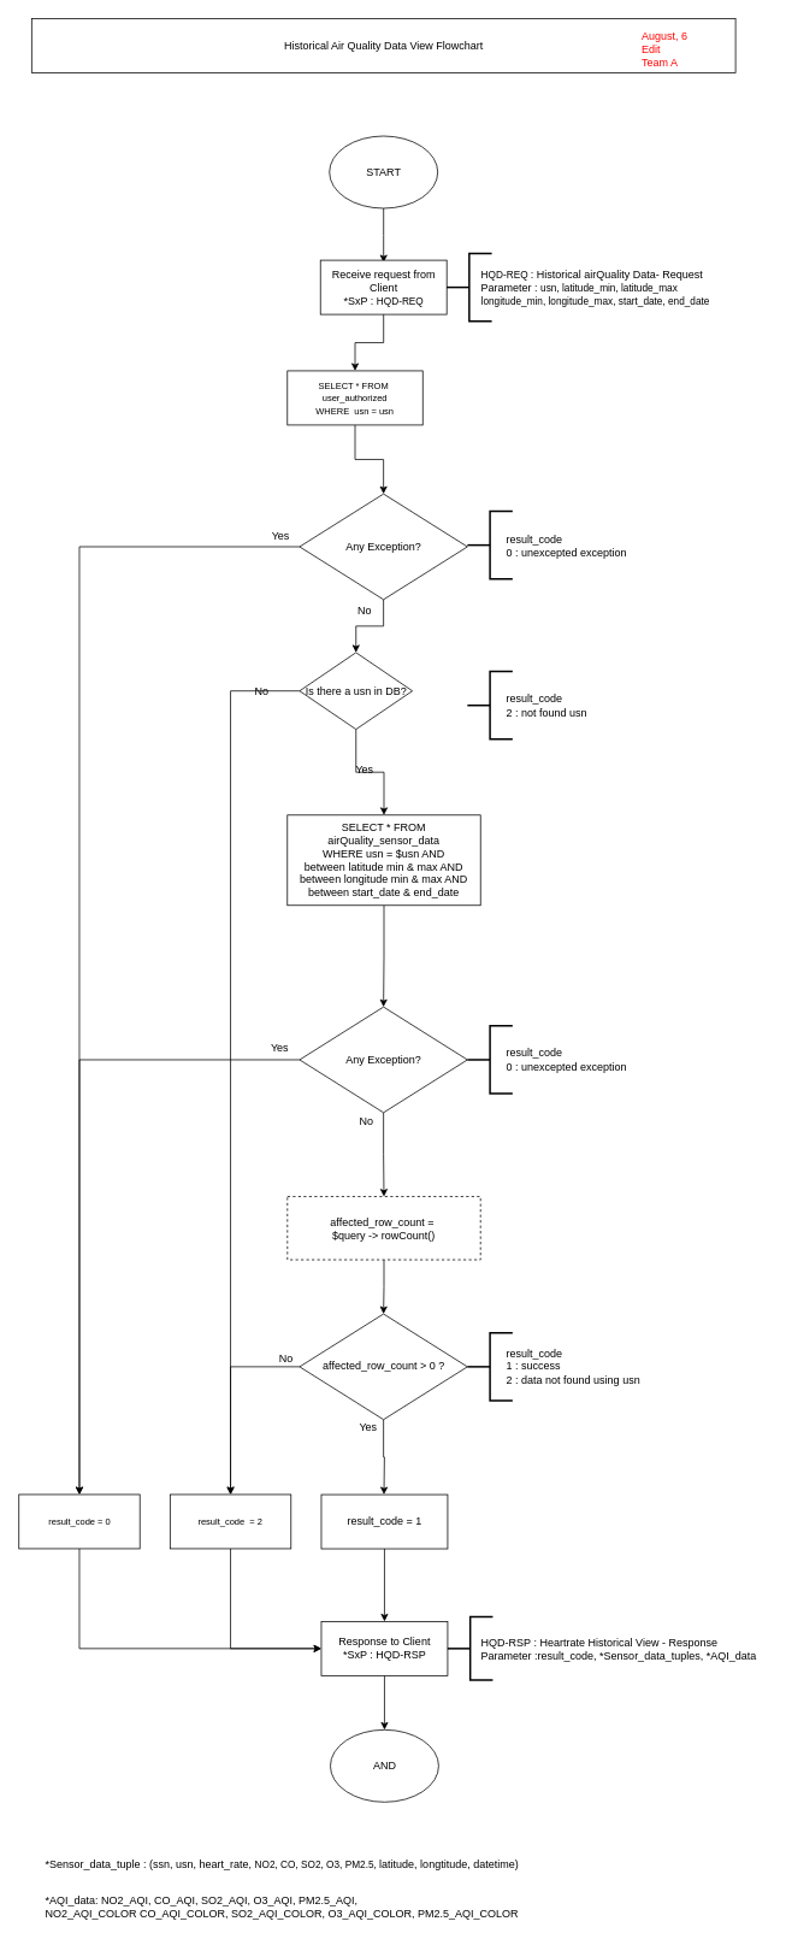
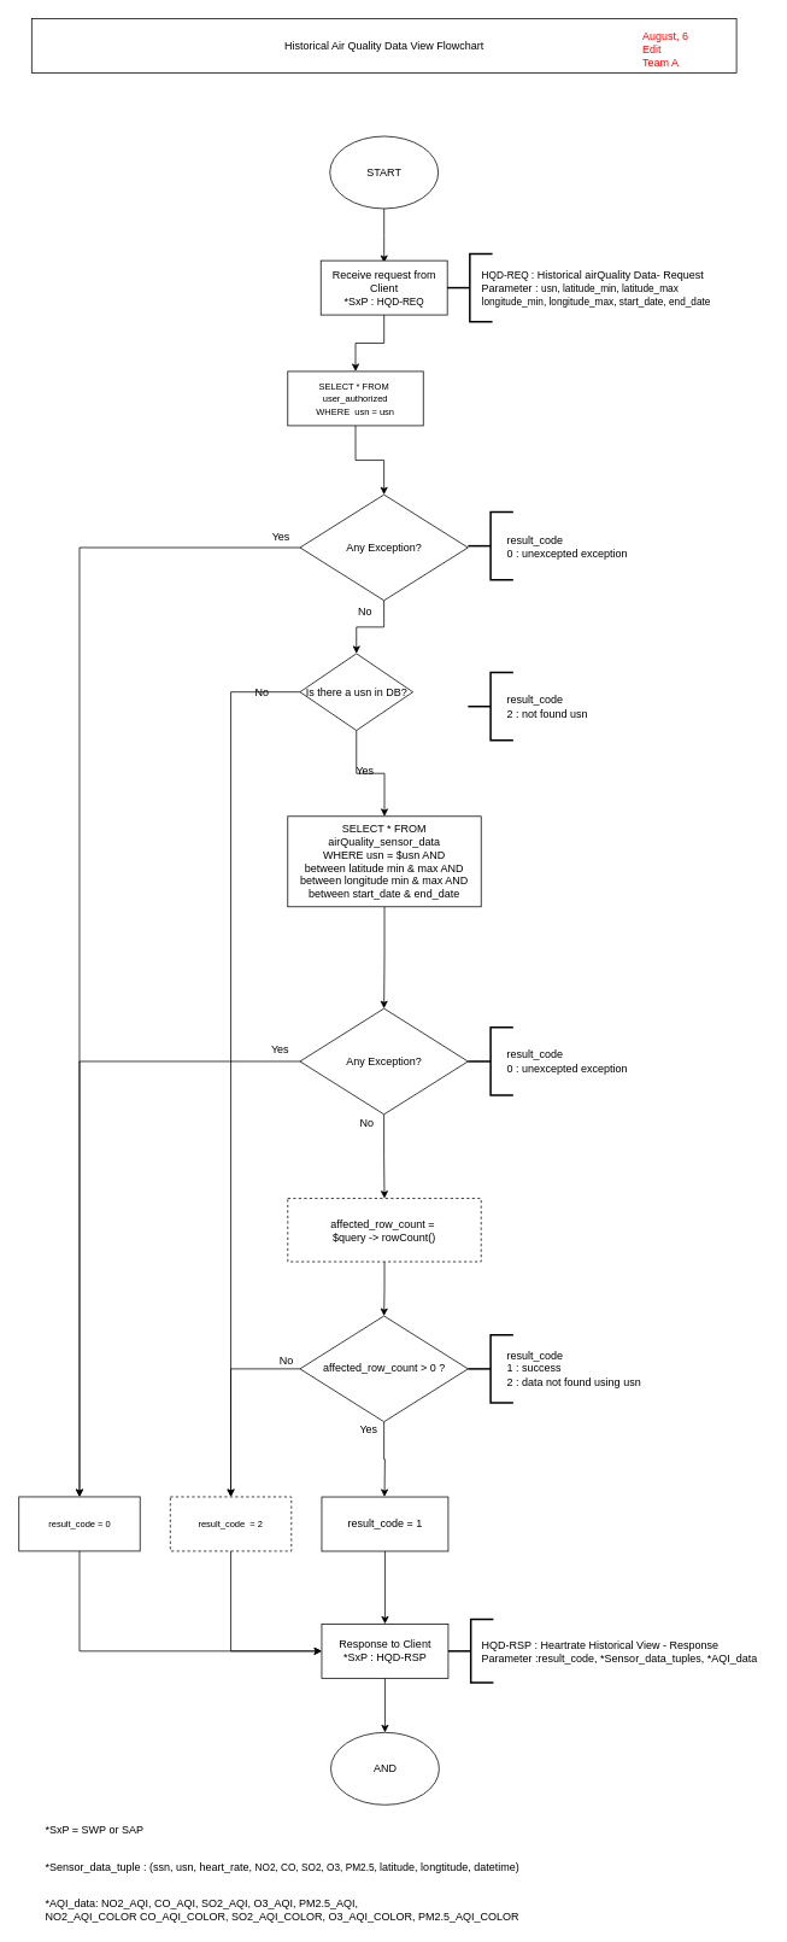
- <mxCell id="23" value="&lt;span style=&quot;font-size: 10px&quot;&gt;result_code&amp;nbsp; = 2&lt;/span&gt;" style="rounded=0;whiteSpace=wrap;html=1;align=center;" parent="1" vertex="1"><mxGeometry x="188" y="1654.5" width="134" height="60" as="geometry" /></mxCell>
+ <mxCell id="23" value="&lt;span style=&quot;font-size: 10px&quot;&gt;result_code&amp;nbsp; = 2&lt;/span&gt;" style="rounded=0;whiteSpace=wrap;html=1;align=center;dashed=1;" parent="1" vertex="1"><mxGeometry x="188" y="1654.5" width="134" height="60" as="geometry" /></mxCell>
+ <mxCell id="6" value="*SxP = SWP or SAP" style="text;html=1;resizable=0;points=[];autosize=1;align=left;verticalAlign=top;spacingTop=-4;" parent="1" vertex="1"><mxGeometry x="47.6" y="2012.765" width="120" height="20" as="geometry" /></mxCell>
